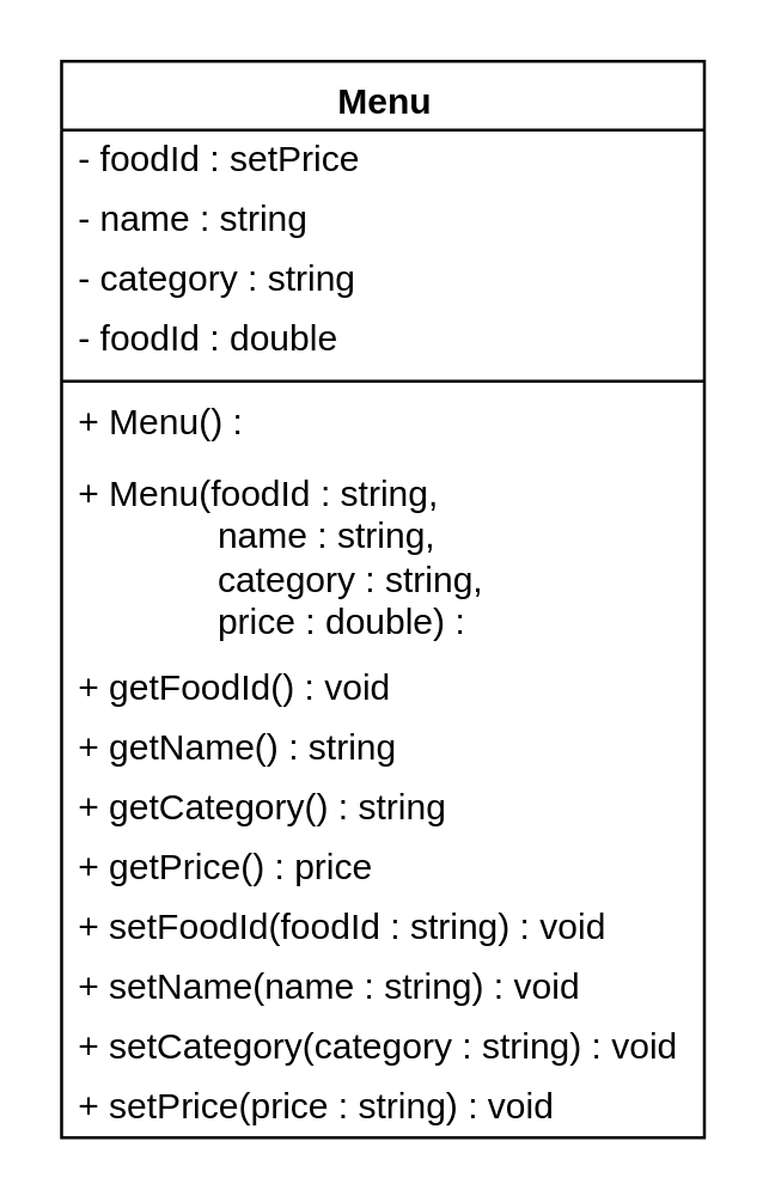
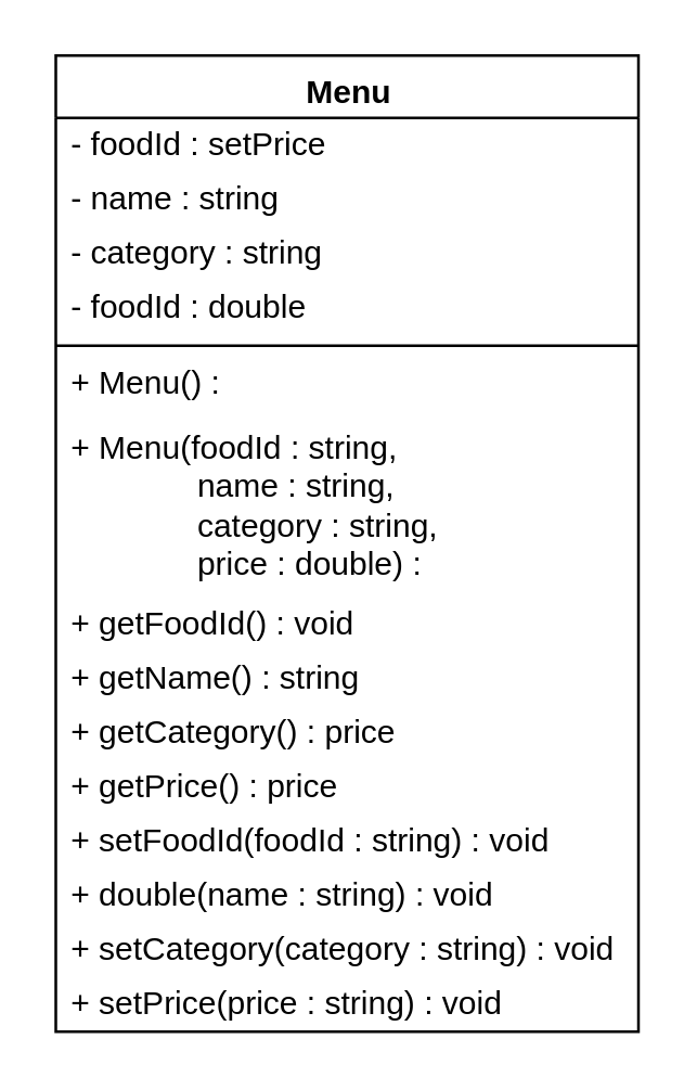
- <mxCell id="12" value="&lt;font color=&quot;#000000&quot;&gt;+ getCategory() : string&lt;/font&gt;" style="text;html=1;strokeColor=none;fillColor=none;align=left;verticalAlign=middle;spacingLeft=4;spacingRight=4;overflow=hidden;rotatable=0;points=[[0,0.5],[1,0.5]];portConstraint=eastwest;fontColor=#808080;" parent="2" vertex="1"><mxGeometry y="240" width="215" height="20" as="geometry" /></mxCell>
+ <mxCell id="12" value="&lt;font color=&quot;#000000&quot;&gt;+ getCategory() : price&lt;/font&gt;" style="text;html=1;strokeColor=none;fillColor=none;align=left;verticalAlign=middle;spacingLeft=4;spacingRight=4;overflow=hidden;rotatable=0;points=[[0,0.5],[1,0.5]];portConstraint=eastwest;fontColor=#808080;" parent="2" vertex="1"><mxGeometry y="240" width="215" height="20" as="geometry" /></mxCell>
- <mxCell id="15" value="&lt;font color=&quot;#000000&quot;&gt;+ setName(name : string) : void&lt;/font&gt;" style="text;html=1;strokeColor=none;fillColor=none;align=left;verticalAlign=middle;spacingLeft=4;spacingRight=4;overflow=hidden;rotatable=0;points=[[0,0.5],[1,0.5]];portConstraint=eastwest;fontColor=#808080;" parent="2" vertex="1"><mxGeometry y="300" width="215" height="20" as="geometry" /></mxCell>
+ <mxCell id="15" value="&lt;font color=&quot;#000000&quot;&gt;+ double(name : string) : void&lt;/font&gt;" style="text;html=1;strokeColor=none;fillColor=none;align=left;verticalAlign=middle;spacingLeft=4;spacingRight=4;overflow=hidden;rotatable=0;points=[[0,0.5],[1,0.5]];portConstraint=eastwest;fontColor=#808080;" parent="2" vertex="1"><mxGeometry y="300" width="215" height="20" as="geometry" /></mxCell>
